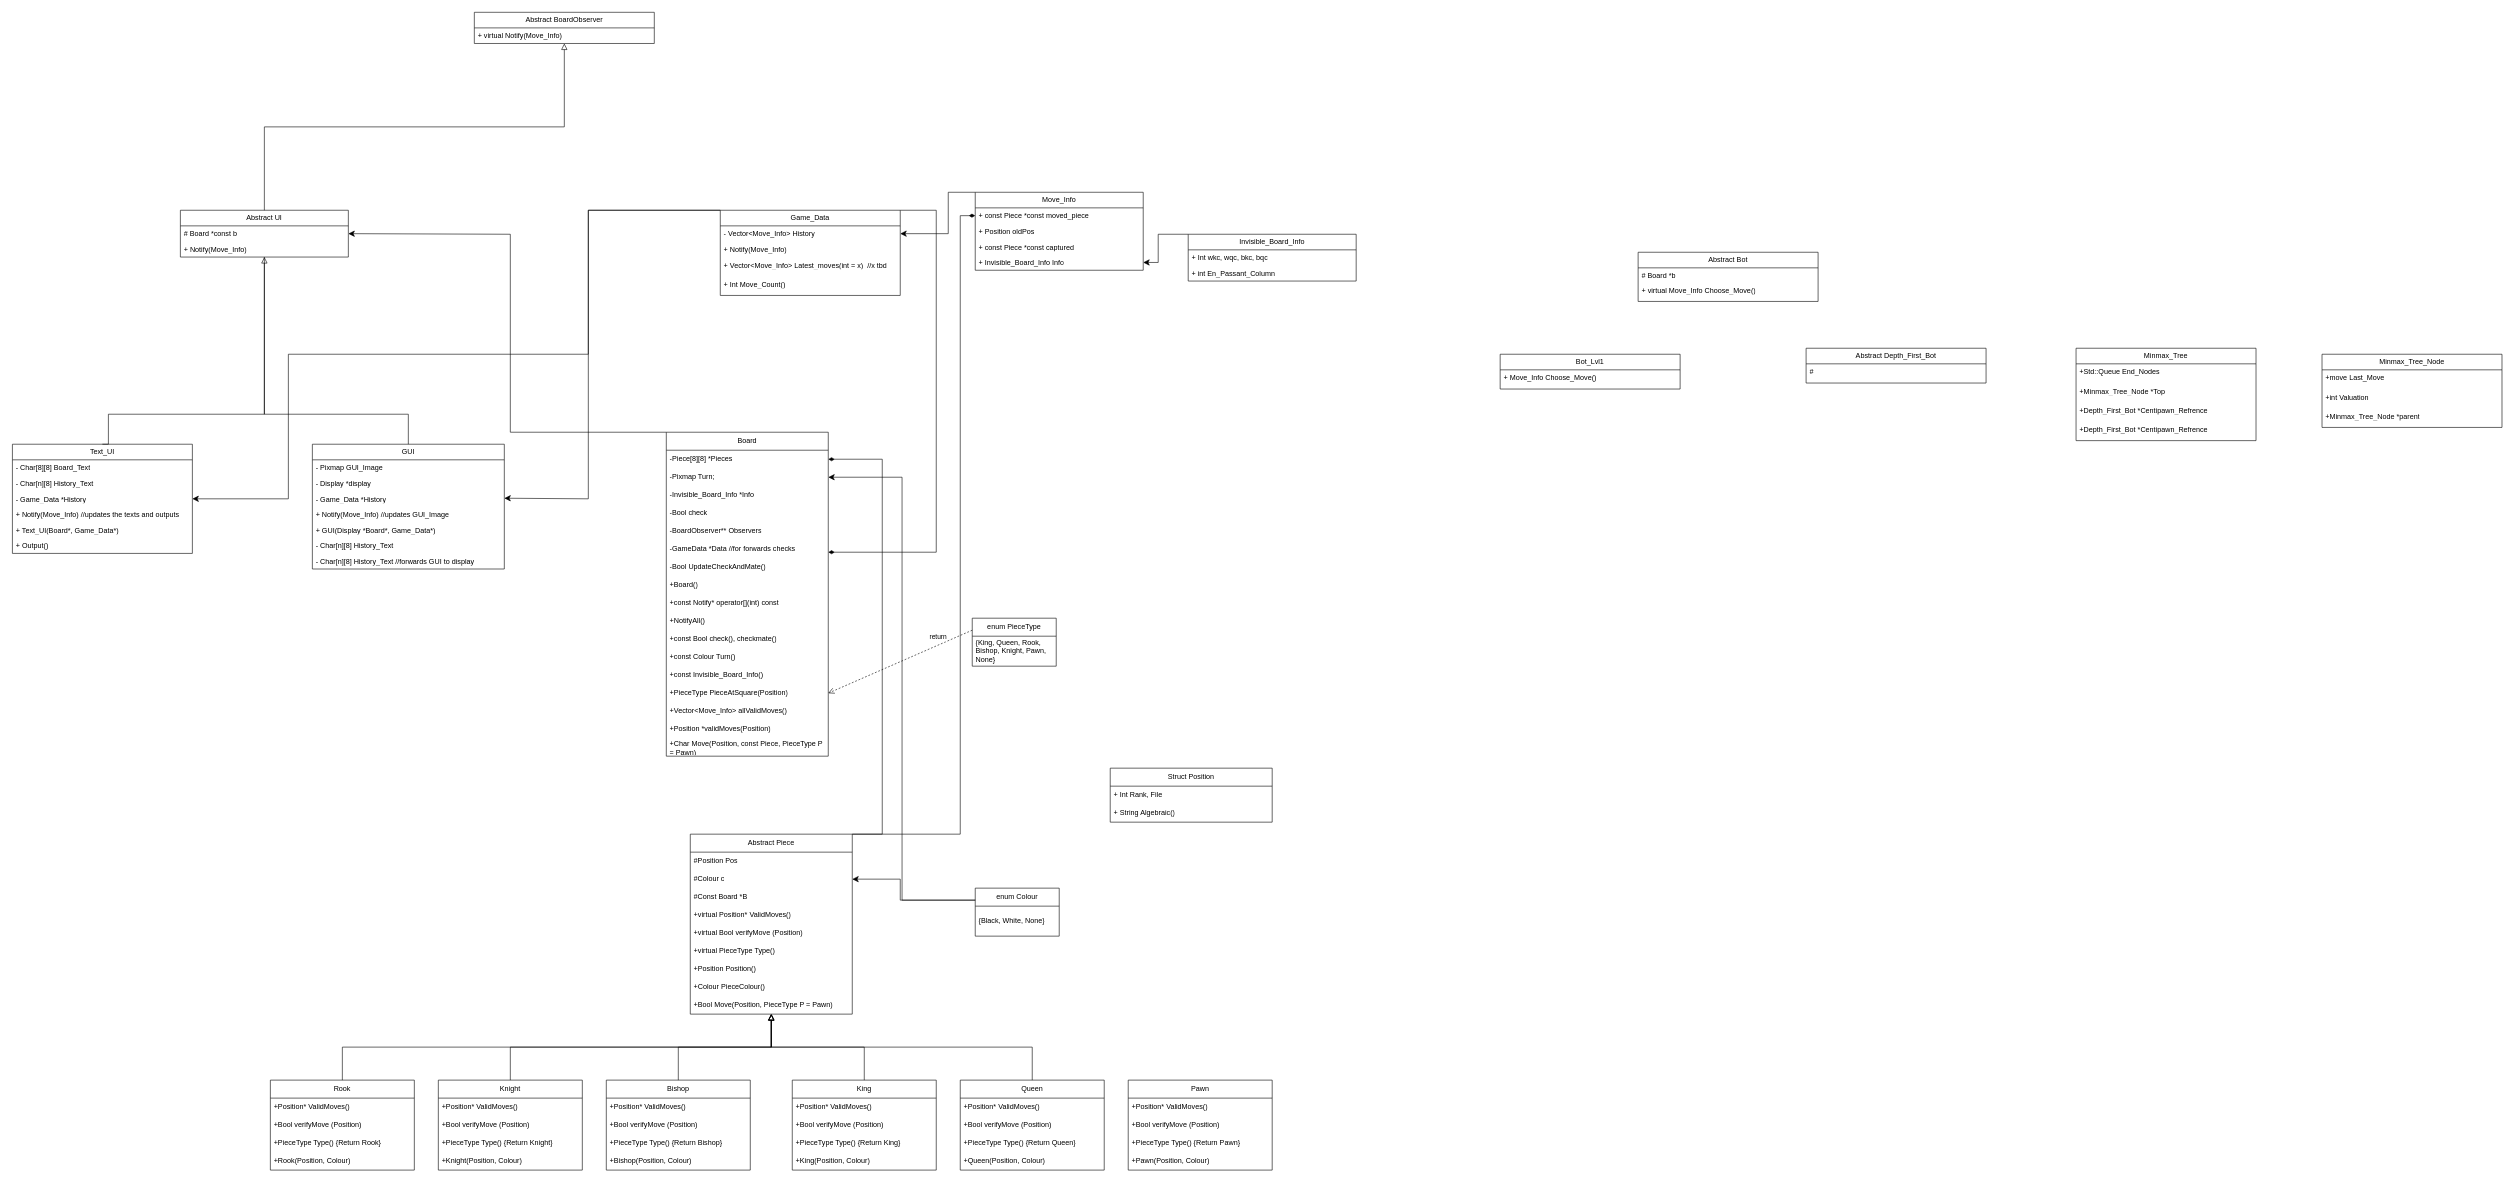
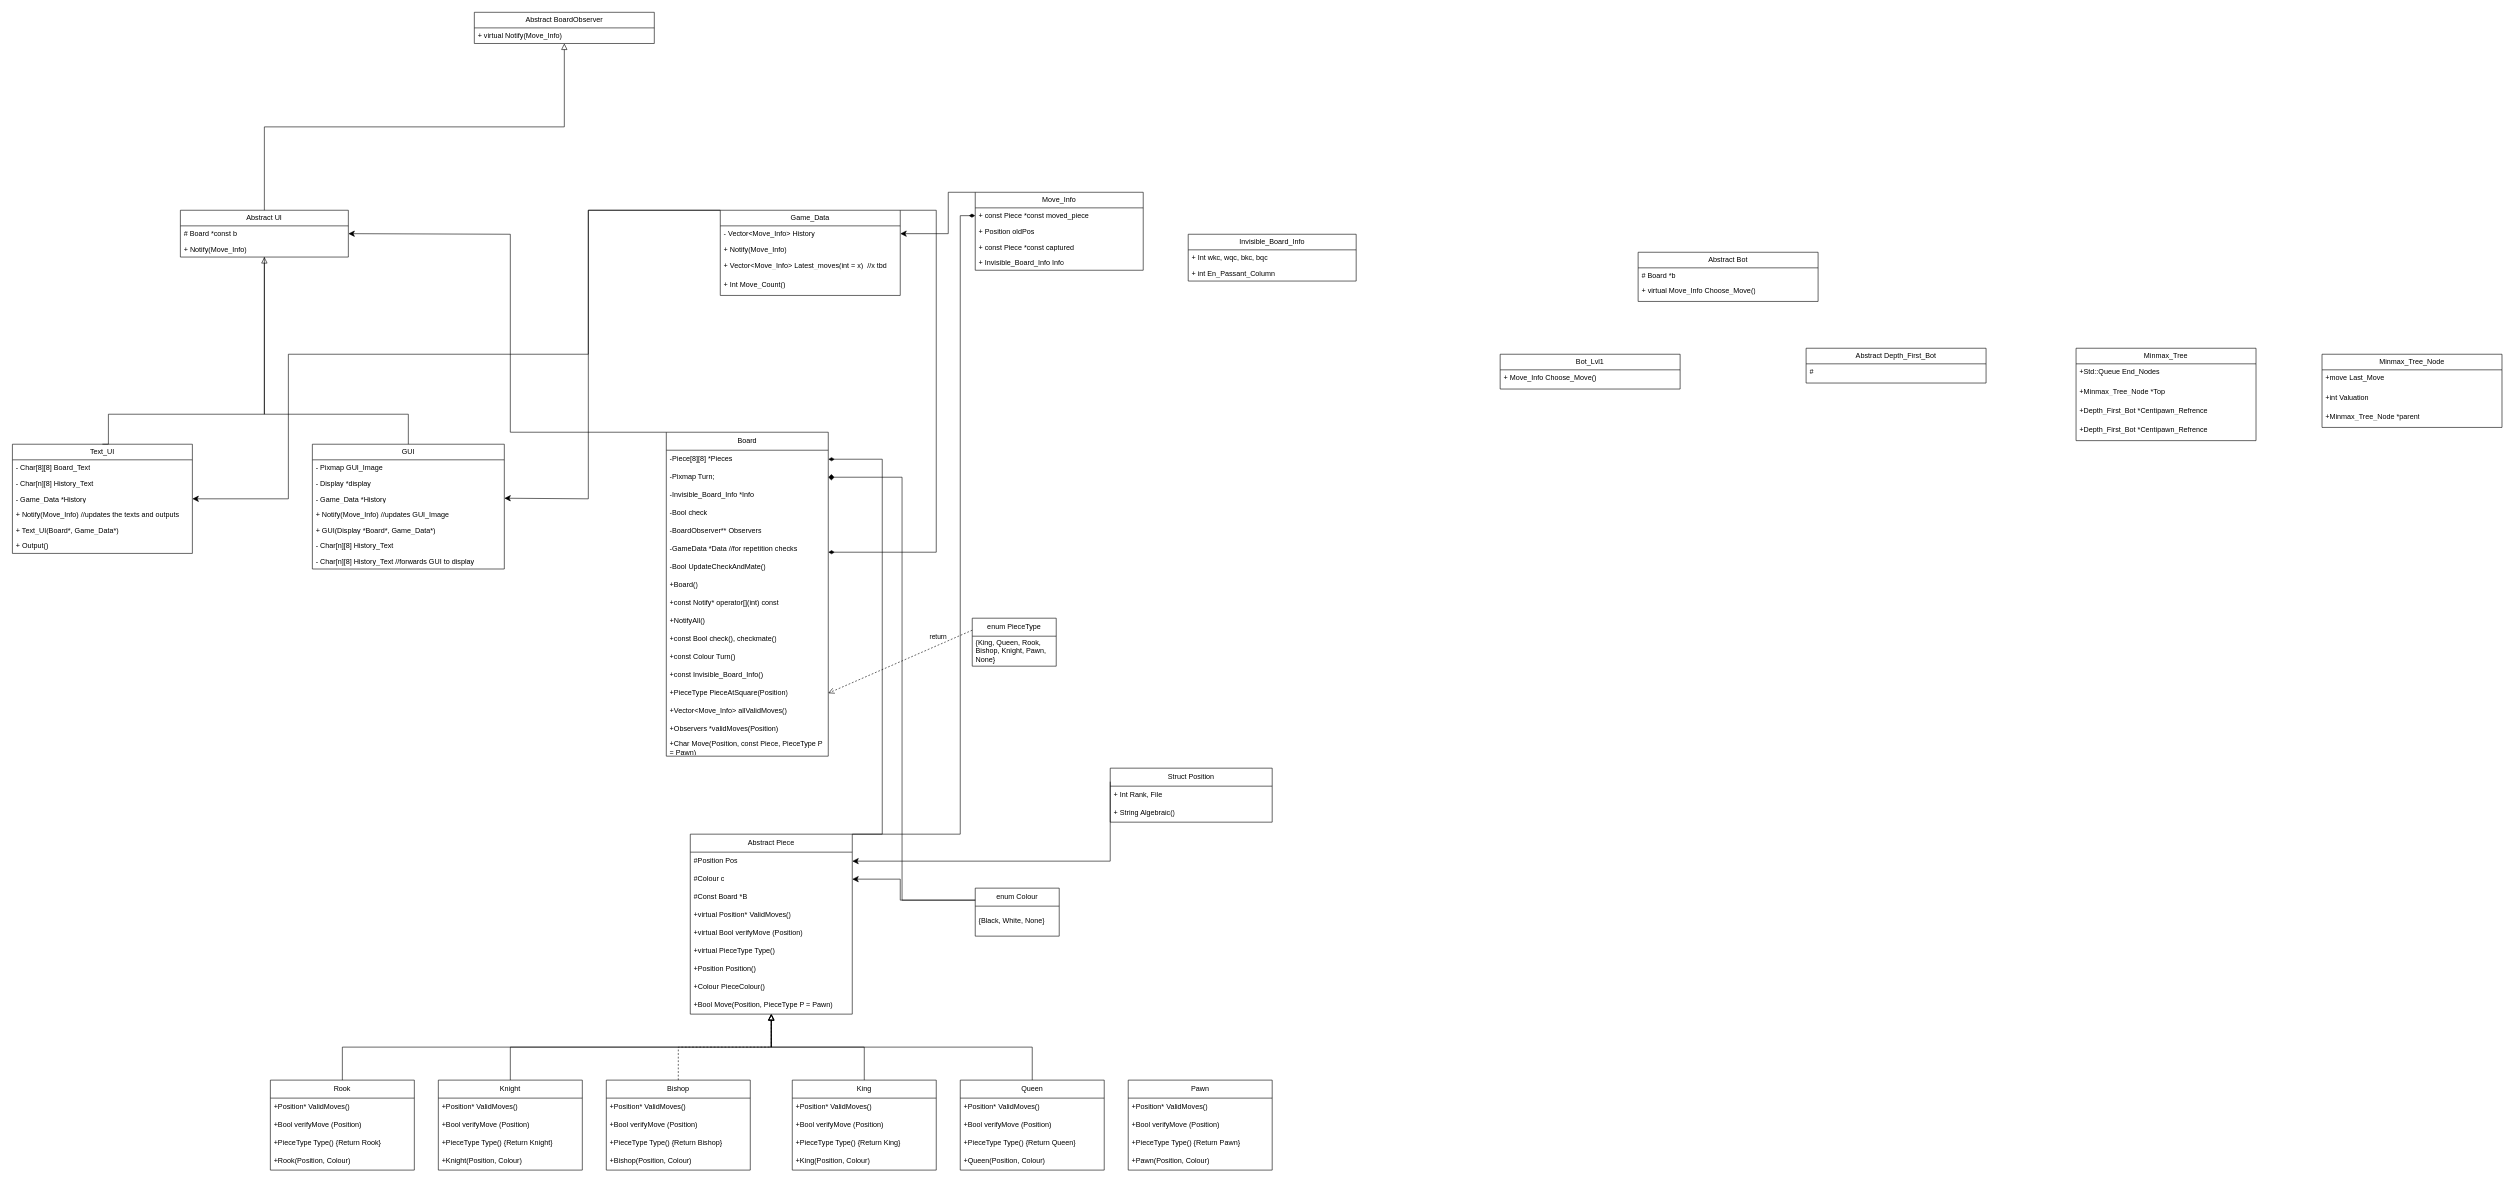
- <mxCell id="119" value="" style="edgeStyle=segmentEdgeStyle;endArrow=classic;html=1;curved=0;rounded=0;endSize=8;startSize=8;entryX=1;entryY=0.5;entryDx=0;entryDy=0;exitX=0;exitY=0;exitDx=0;exitDy=0;" edge="1" parent="1" source="96" target="93"><mxGeometry width="50" height="50" relative="1" as="geometry"><mxPoint x="1950" y="470" as="sourcePoint" /><mxPoint x="1960" y="450" as="targetPoint" /><Array as="points"><mxPoint x="1930" y="390" /><mxPoint x="1930" y="437" /></Array></mxGeometry></mxCell>
- <mxCell id="23" value="" style="edgeStyle=elbowEdgeStyle;elbow=horizontal;endArrow=classic;html=1;curved=0;rounded=0;endSize=8;startSize=8;exitX=0;exitY=0.25;exitDx=0;exitDy=0;entryX=1;entryY=0.5;entryDx=0;entryDy=0;" parent="1" target="6" edge="1" source="2"><mxGeometry width="50" height="50" relative="1" as="geometry"><mxPoint x="1610" y="1330" as="sourcePoint" /><mxPoint x="1430" y="1020" as="targetPoint" /></mxGeometry></mxCell>
+ <mxCell id="23" value="" style="edgeStyle=elbowEdgeStyle;elbow=horizontal;endArrow=diamond;html=1;curved=0;rounded=0;endSize=8;startSize=8;exitX=0;exitY=0.25;exitDx=0;exitDy=0;entryX=1;entryY=0.5;entryDx=0;entryDy=0;" parent="1" target="6" edge="1" source="2"><mxGeometry width="50" height="50" relative="1" as="geometry"><mxPoint x="1610" y="1330" as="sourcePoint" /><mxPoint x="1430" y="1020" as="targetPoint" /></mxGeometry></mxCell>
- <mxCell id="10" value="-GameData *Data //for forwards checks" style="text;strokeColor=none;fillColor=none;align=left;verticalAlign=middle;spacingLeft=4;spacingRight=4;overflow=hidden;points=[[0,0.5],[1,0.5]];portConstraint=eastwest;rotatable=0;whiteSpace=wrap;html=1;" vertex="1" parent="4"><mxGeometry y="180" width="270" height="30" as="geometry" /></mxCell>
+ <mxCell id="10" value="-GameData *Data //for repetition checks" style="text;strokeColor=none;fillColor=none;align=left;verticalAlign=middle;spacingLeft=4;spacingRight=4;overflow=hidden;points=[[0,0.5],[1,0.5]];portConstraint=eastwest;rotatable=0;whiteSpace=wrap;html=1;" vertex="1" parent="4"><mxGeometry y="180" width="270" height="30" as="geometry" /></mxCell>
- <mxCell id="20" value="+Position *validMoves(Position)" style="text;strokeColor=none;fillColor=none;align=left;verticalAlign=middle;spacingLeft=4;spacingRight=4;overflow=hidden;points=[[0,0.5],[1,0.5]];portConstraint=eastwest;rotatable=0;whiteSpace=wrap;html=1;" parent="4" vertex="1"><mxGeometry y="480" width="270" height="30" as="geometry" /></mxCell>
+ <mxCell id="20" value="+Observers *validMoves(Position)" style="text;strokeColor=none;fillColor=none;align=left;verticalAlign=middle;spacingLeft=4;spacingRight=4;overflow=hidden;points=[[0,0.5],[1,0.5]];portConstraint=eastwest;rotatable=0;whiteSpace=wrap;html=1;" parent="4" vertex="1"><mxGeometry y="480" width="270" height="30" as="geometry" /></mxCell>
+ <mxCell id="83" value="" style="edgeStyle=segmentEdgeStyle;endArrow=classic;html=1;curved=0;rounded=0;endSize=8;startSize=8;exitX=0;exitY=0.25;exitDx=0;exitDy=0;entryX=1;entryY=0.5;entryDx=0;entryDy=0;" edge="1" parent="1" source="80" target="26"><mxGeometry width="50" height="50" relative="1" as="geometry"><mxPoint x="1540" y="1290" as="sourcePoint" /><mxPoint x="1470" y="1430" as="targetPoint" /><Array as="points"><mxPoint x="1850" y="1435" /></Array></mxGeometry></mxCell>
- <mxCell id="52" value="" style="edgeStyle=elbowEdgeStyle;elbow=vertical;endArrow=block;html=1;rounded=0;endSize=8;startSize=8;endFill=0;exitX=0.5;exitY=0;exitDx=0;exitDy=0;" parent="1" source="47" target="34" edge="1"><mxGeometry width="50" height="50" relative="1" as="geometry"><mxPoint x="1150" y="1780" as="sourcePoint" /><mxPoint x="1290" y="1660" as="targetPoint" /></mxGeometry></mxCell>
+ <mxCell id="52" value="" style="edgeStyle=elbowEdgeStyle;elbow=vertical;endArrow=block;html=1;rounded=0;endSize=8;startSize=8;endFill=0;exitX=0.5;exitY=0;exitDx=0;exitDy=0;dashed=1;" parent="1" source="47" target="34" edge="1"><mxGeometry width="50" height="50" relative="1" as="geometry"><mxPoint x="1150" y="1780" as="sourcePoint" /><mxPoint x="1290" y="1660" as="targetPoint" /></mxGeometry></mxCell>
